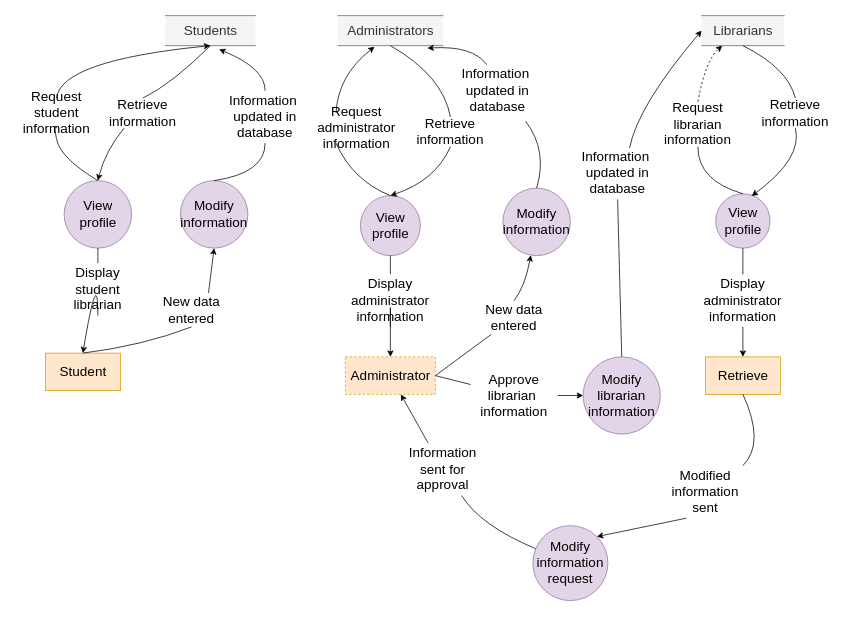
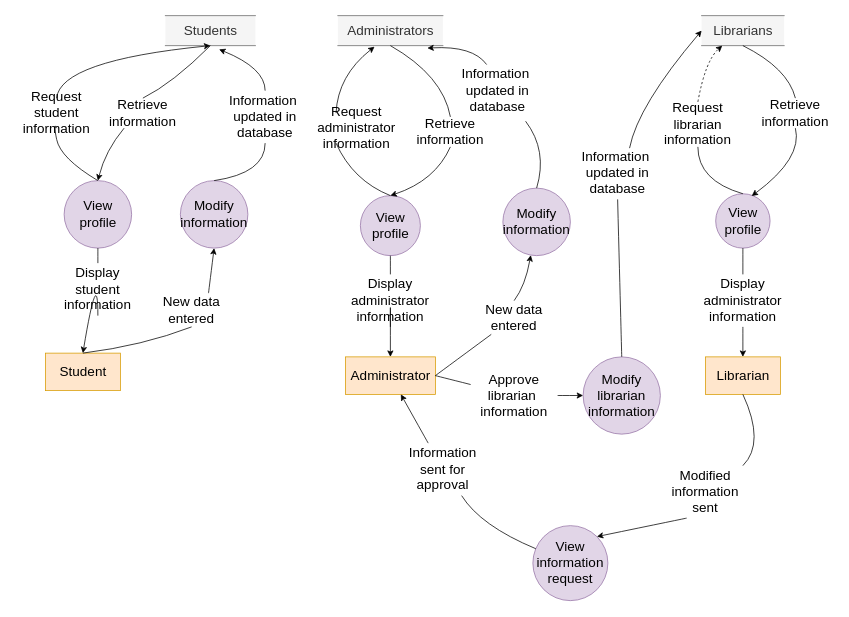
- <mxCell id="14" value="Display&lt;br&gt;student&lt;br&gt;librarian" style="text;html=1;strokeColor=none;fillColor=none;align=center;verticalAlign=middle;whiteSpace=wrap;rounded=0;fontSize=18;" vertex="1" parent="1"><mxGeometry x="80" y="350" width="100" height="70" as="geometry" /></mxCell>
+ <mxCell id="14" value="Display&lt;br&gt;student&lt;br&gt;information" style="text;html=1;strokeColor=none;fillColor=none;align=center;verticalAlign=middle;whiteSpace=wrap;rounded=0;fontSize=18;" vertex="1" parent="1"><mxGeometry x="80" y="350" width="100" height="70" as="geometry" /></mxCell>
- <mxCell id="4" value="Administrator" style="html=1;dashed=1;whitespace=wrap;fontSize=18;fillColor=#ffe6cc;strokeColor=#d79b00;" vertex="1" parent="1"><mxGeometry x="460" y="475" width="120" height="50" as="geometry" /></mxCell>
+ <mxCell id="4" value="Administrator" style="html=1;dashed=0;whitespace=wrap;fontSize=18;fillColor=#ffe6cc;strokeColor=#d79b00;" vertex="1" parent="1"><mxGeometry x="460" y="475" width="120" height="50" as="geometry" /></mxCell>
- <mxCell id="2" value="Retrieve" style="html=1;dashed=0;whitespace=wrap;fontSize=18;fillColor=#ffe6cc;strokeColor=#d79b00;" vertex="1" parent="1"><mxGeometry x="940" y="475" width="100" height="50" as="geometry" /></mxCell>
+ <mxCell id="2" value="Librarian" style="html=1;dashed=0;whitespace=wrap;fontSize=18;fillColor=#ffe6cc;strokeColor=#d79b00;" vertex="1" parent="1"><mxGeometry x="940" y="475" width="100" height="50" as="geometry" /></mxCell>
- <mxCell id="52" value="Modify&lt;br&gt;information&lt;br&gt;request" style="ellipse;whiteSpace=wrap;html=1;aspect=fixed;fontSize=18;fillColor=#e1d5e7;strokeColor=#9673a6;" vertex="1" parent="1"><mxGeometry x="710" y="700" width="100" height="100" as="geometry" /></mxCell>
+ <mxCell id="52" value="View&lt;br&gt;information&lt;br&gt;request" style="ellipse;whiteSpace=wrap;html=1;aspect=fixed;fontSize=18;fillColor=#e1d5e7;strokeColor=#9673a6;" vertex="1" parent="1"><mxGeometry x="710" y="700" width="100" height="100" as="geometry" /></mxCell>
